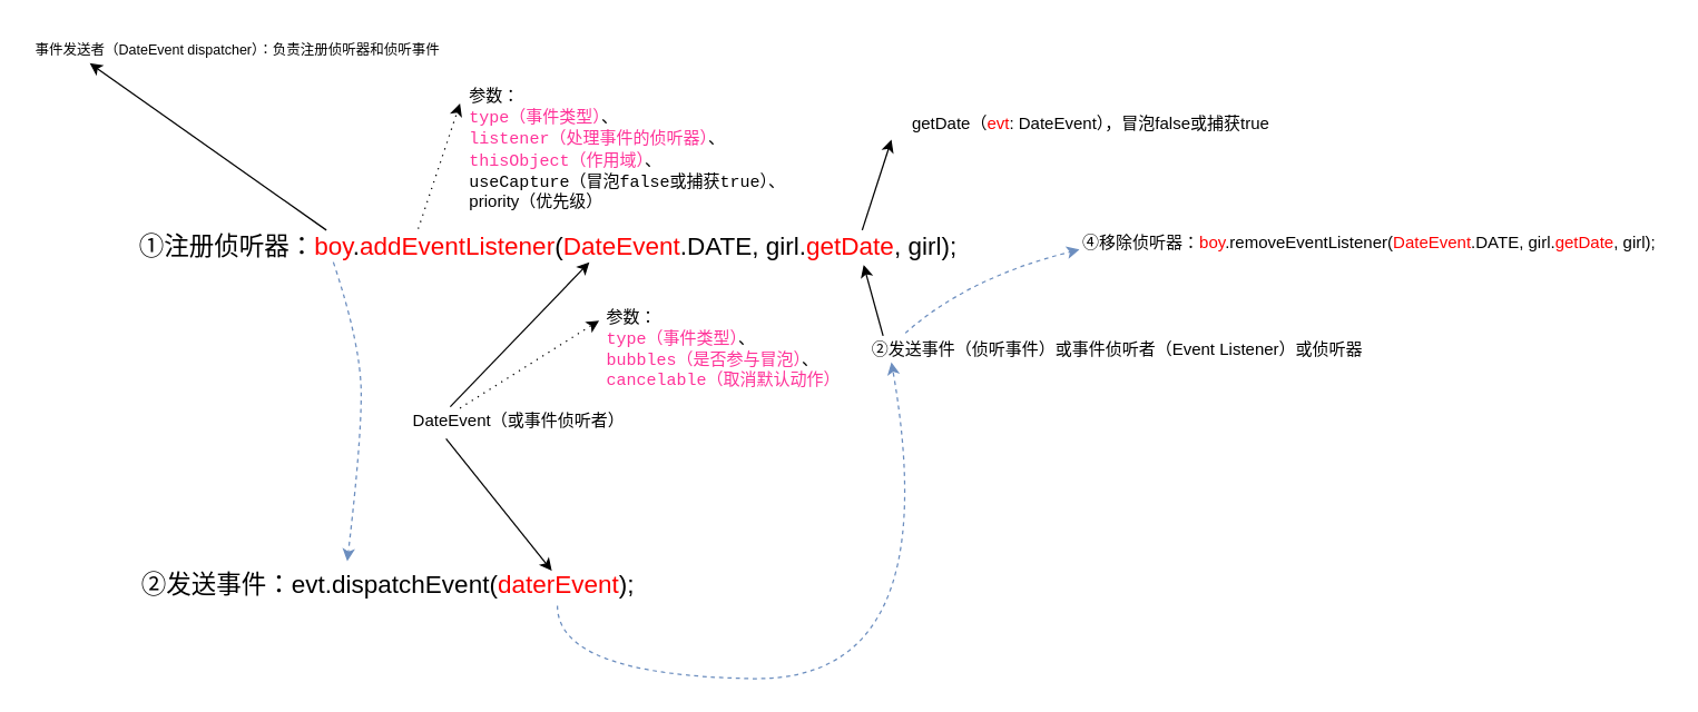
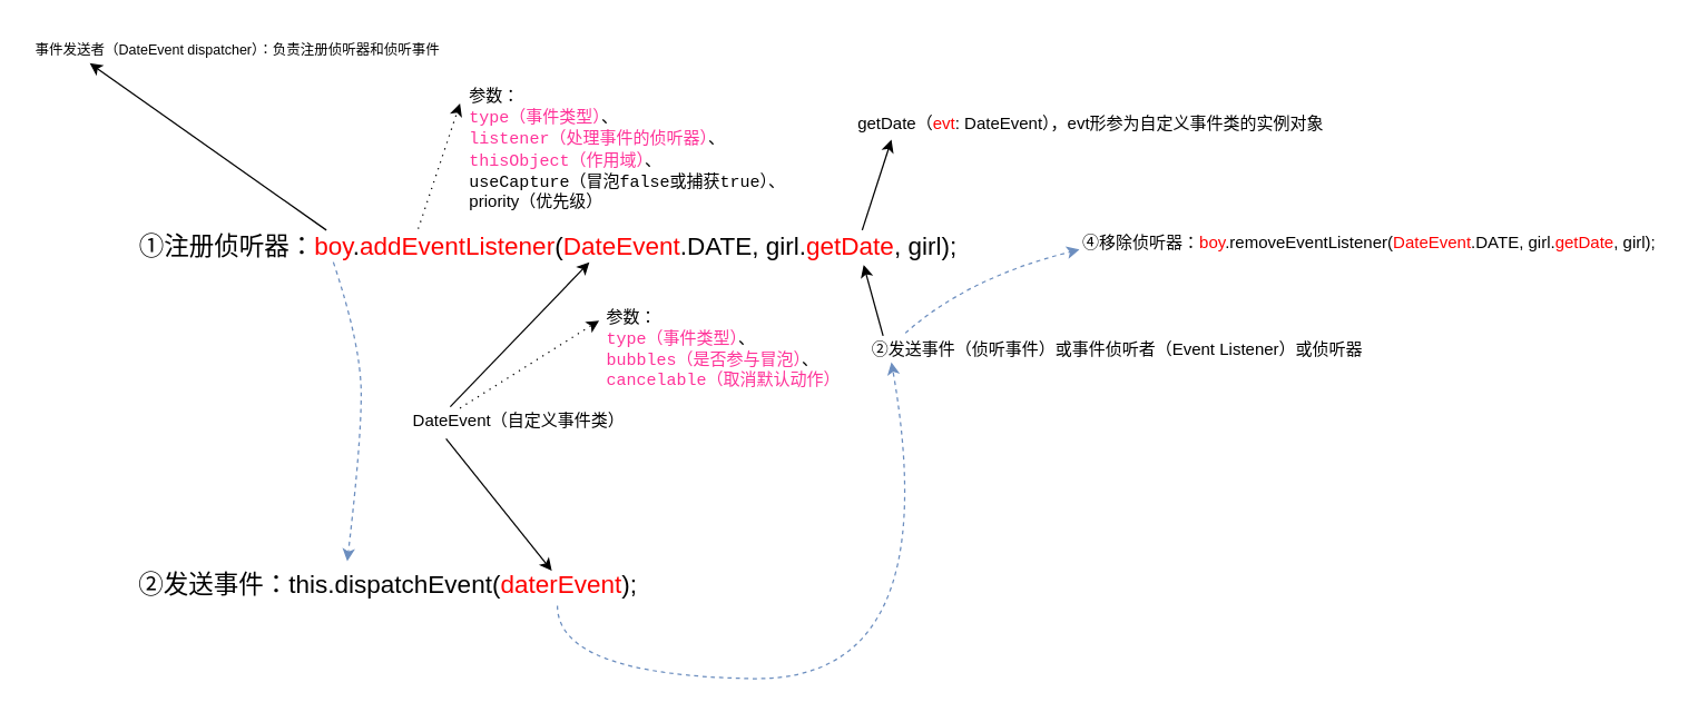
- <mxCell id="13" value="getDate（&lt;font color=&quot;#ff0000&quot;&gt;evt&lt;/font&gt;: DateEvent），冒泡false或捕获true" style="text;html=1;align=center;verticalAlign=middle;resizable=0;points=[];autosize=1;strokeColor=none;fillColor=none;fontSize=12;fontColor=#000000;" vertex="1" parent="1"><mxGeometry x="603" y="74" width="360" height="30" as="geometry" /></mxCell>
+ <mxCell id="13" value="getDate（&lt;font color=&quot;#ff0000&quot;&gt;evt&lt;/font&gt;: DateEvent），evt形参为自定义事件类的实例对象" style="text;html=1;align=center;verticalAlign=middle;resizable=0;points=[];autosize=1;strokeColor=none;fillColor=none;fontSize=12;fontColor=#000000;" vertex="1" parent="1"><mxGeometry x="603" y="74" width="360" height="30" as="geometry" /></mxCell>
- <mxCell id="5" value="&lt;font style=&quot;font-size: 12px;&quot; color=&quot;#000000&quot;&gt;DateEvent（或事件侦听者）&lt;/font&gt;" style="text;html=1;align=center;verticalAlign=middle;resizable=0;points=[];autosize=1;strokeColor=none;fillColor=none;fontSize=18;fontColor=#FF0000;" vertex="1" parent="1"><mxGeometry x="282" y="280" width="180" height="40" as="geometry" /></mxCell>
+ <mxCell id="5" value="&lt;font style=&quot;font-size: 12px;&quot; color=&quot;#000000&quot;&gt;DateEvent（自定义事件类）&lt;/font&gt;" style="text;html=1;align=center;verticalAlign=middle;resizable=0;points=[];autosize=1;strokeColor=none;fillColor=none;fontSize=18;fontColor=#FF0000;" vertex="1" parent="1"><mxGeometry x="282" y="280" width="180" height="40" as="geometry" /></mxCell>
- <mxCell id="3" value="&lt;font style=&quot;font-size: 18px;&quot;&gt;②发送事件：evt.dispatchEvent(&lt;font style=&quot;font-size: 18px;&quot; color=&quot;#ff0000&quot;&gt;daterEvent&lt;/font&gt;);&lt;/font&gt;" style="text;html=1;align=center;verticalAlign=middle;resizable=0;points=[];autosize=1;strokeColor=none;fillColor=none;" vertex="1" parent="1"><mxGeometry x="88" y="400" width="380" height="40" as="geometry" /></mxCell>
+ <mxCell id="3" value="&lt;font style=&quot;font-size: 18px;&quot;&gt;②发送事件：this.dispatchEvent(&lt;font style=&quot;font-size: 18px;&quot; color=&quot;#ff0000&quot;&gt;daterEvent&lt;/font&gt;);&lt;/font&gt;" style="text;html=1;align=center;verticalAlign=middle;resizable=0;points=[];autosize=1;strokeColor=none;fillColor=none;" vertex="1" parent="1"><mxGeometry x="88" y="400" width="380" height="40" as="geometry" /></mxCell>
